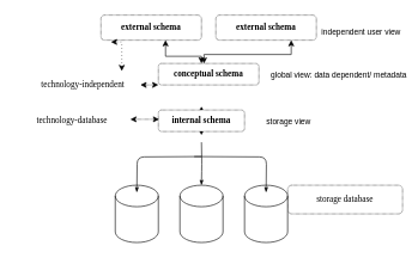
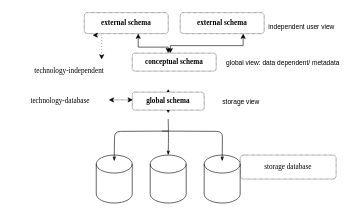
- <mxCell id="21" style="edgeStyle=orthogonalEdgeStyle;rounded=0;orthogonalLoop=1;jettySize=auto;html=1;entryX=0;entryY=1;entryDx=0;entryDy=0;startArrow=classic;startFill=1;dashed=1;dashPattern=1 1;" edge="1" parent="1" source="22" target="13"><mxGeometry relative="1" as="geometry"><Array as="points"><mxPoint x="210" y="118" /><mxPoint x="210" y="118" /></Array></mxGeometry></mxCell>
- <mxCell id="12" value="internal schema" style="rounded=1;whiteSpace=wrap;html=1;shadow=0;labelBackgroundColor=none;strokeWidth=1;fontFamily=Verdana;fontSize=12;align=center;dashed=1;dashPattern=1 1;fontStyle=1" vertex="1" parent="1"><mxGeometry x="220" y="153" width="120" height="30" as="geometry" /></mxCell>
+ <mxCell id="12" value="global schema" style="rounded=1;whiteSpace=wrap;html=1;shadow=0;labelBackgroundColor=none;strokeWidth=1;fontFamily=Verdana;fontSize=12;align=center;dashed=1;dashPattern=1 1;fontStyle=1" vertex="1" parent="1"><mxGeometry x="220" y="153" width="120" height="30" as="geometry" /></mxCell>
